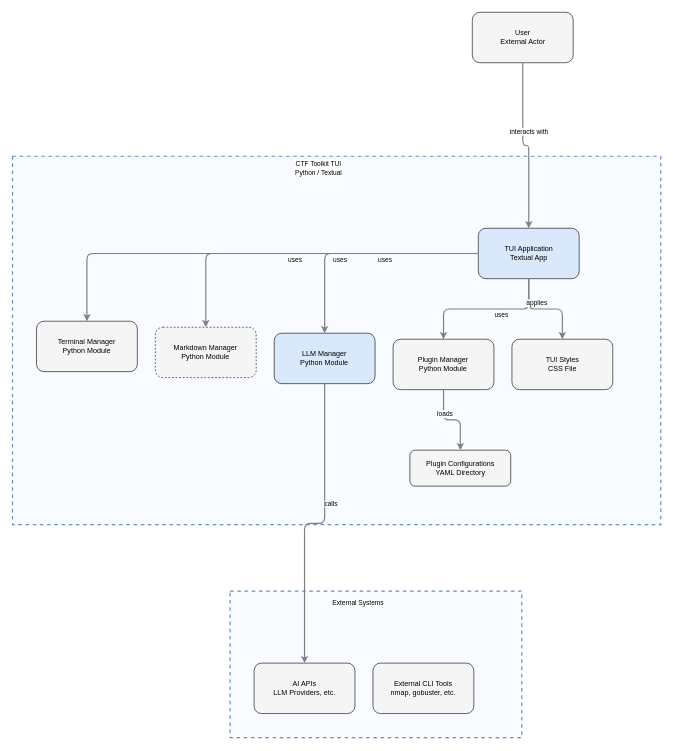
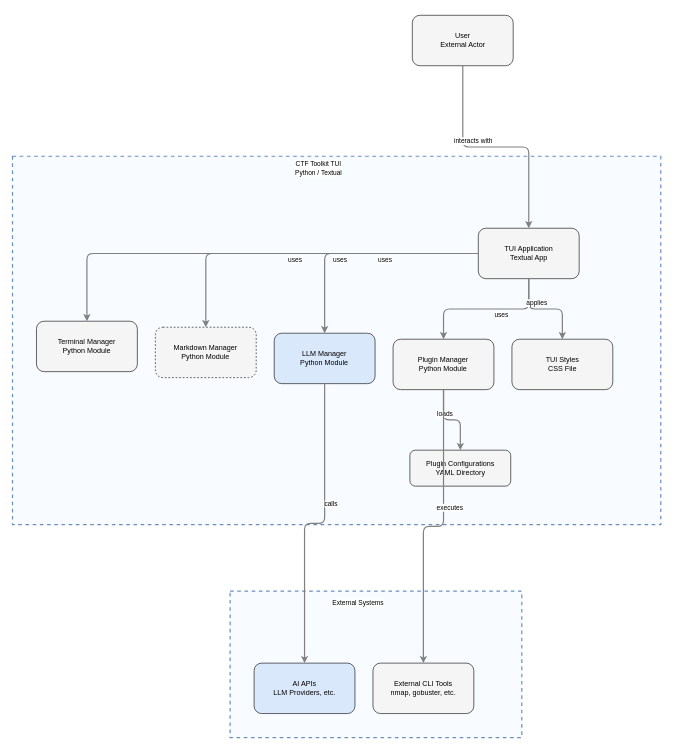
- <mxCell id="6" value="User&lt;br&gt;External Actor" style="rounded=1;whiteSpace=wrap;html=1;fillColor=#f5f5f5" vertex="1" parent="1"><mxGeometry x="786.579" y="20" width="168.158" height="84.079" as="geometry" /></mxCell>
+ <mxCell id="6" value="User&lt;br&gt;External Actor" style="rounded=1;whiteSpace=wrap;html=1;fillColor=#f5f5f5" vertex="1" parent="1"><mxGeometry x="686.579" y="25" width="168.158" height="84.079" as="geometry" /></mxCell>
- <mxCell id="7" value="TUI Application&lt;br&gt;Textual App" style="rounded=1;whiteSpace=wrap;html=1;fillColor=#dae8fc;" vertex="1" parent="4"><mxGeometry x="776.579" y="120" width="168.158" height="84.079" as="geometry" /></mxCell>
+ <mxCell id="7" value="TUI Application&lt;br&gt;Textual App" style="rounded=1;whiteSpace=wrap;html=1;fillColor=#f5f5f5" vertex="1" parent="4"><mxGeometry x="776.579" y="120" width="168.158" height="84.079" as="geometry" /></mxCell>
+ <mxCell id="30" style="edgeStyle=orthogonalEdgeStyle;rounded=1;orthogonalLoop=1;jettySize=auto;html=1;strokeColor=#808080;strokeWidth=2;jumpStyle=arc;jumpSize=10;spacing=15;labelBackgroundColor=white;labelBorderColor=none" edge="1" parent="1" source="11" target="15"><mxGeometry relative="1" as="geometry" /></mxCell>
+ <mxCell id="31" value="executes" style="edgeLabel;html=1;align=center;verticalAlign=middle;resizable=0;points=[];" vertex="1" connectable="0" parent="30"><mxGeometry x="-0.2" y="10" relative="1" as="geometry"><mxPoint as="offset" /></mxGeometry></mxCell>
- <mxCell id="14" value="AI APIs&lt;br&gt;LLM Providers, etc." style="rounded=1;whiteSpace=wrap;html=1;fillColor=#f5f5f5" vertex="1" parent="2"><mxGeometry x="40" y="120" width="168.158" height="84.079" as="geometry" /></mxCell>
+ <mxCell id="14" value="AI APIs&lt;br&gt;LLM Providers, etc." style="rounded=1;whiteSpace=wrap;html=1;fillColor=#dae8fc;" vertex="1" parent="2"><mxGeometry x="40" y="120" width="168.158" height="84.079" as="geometry" /></mxCell>
